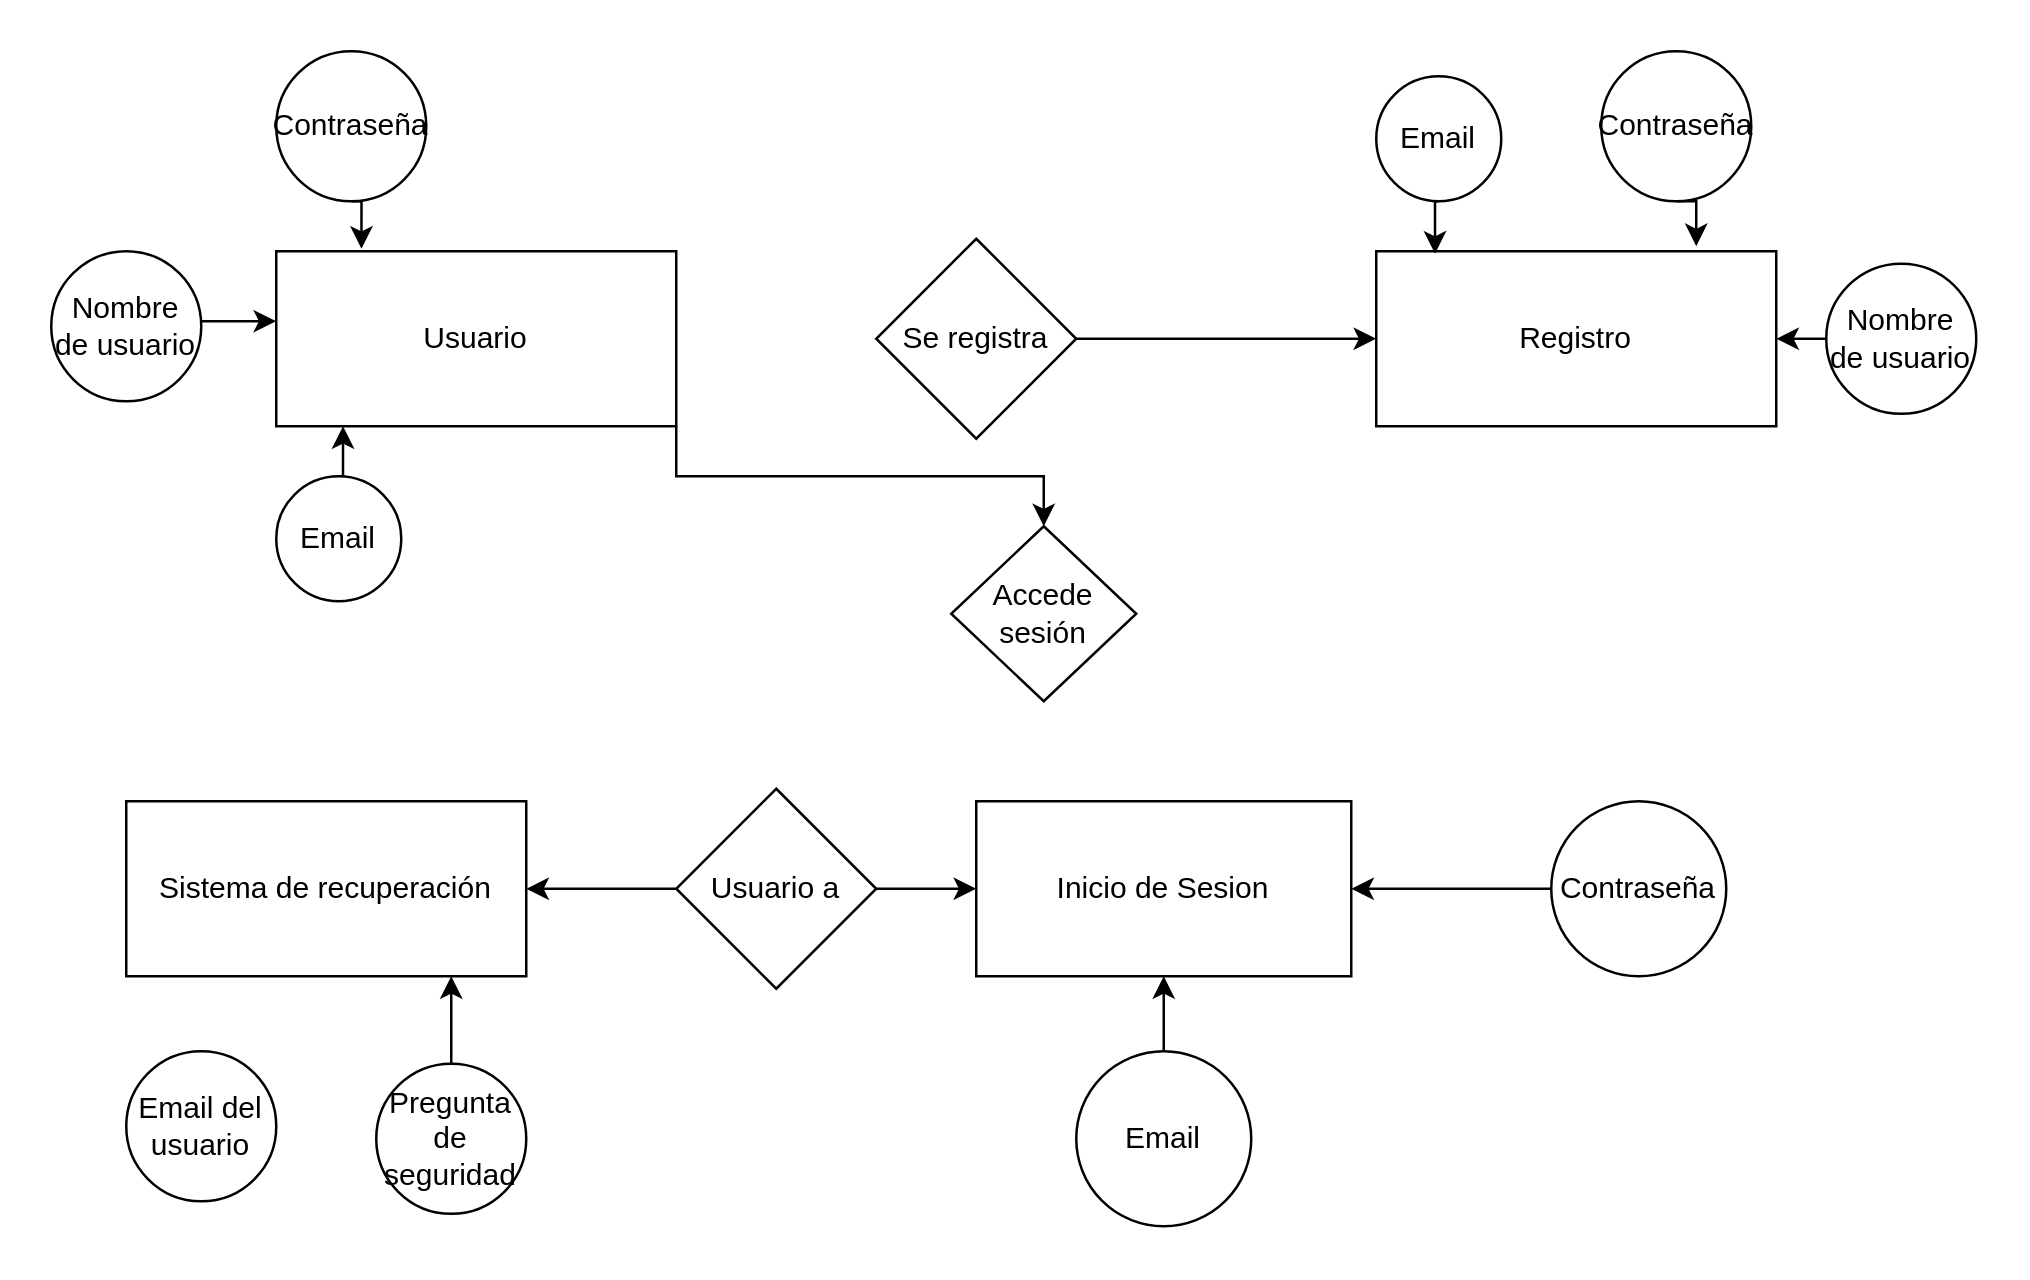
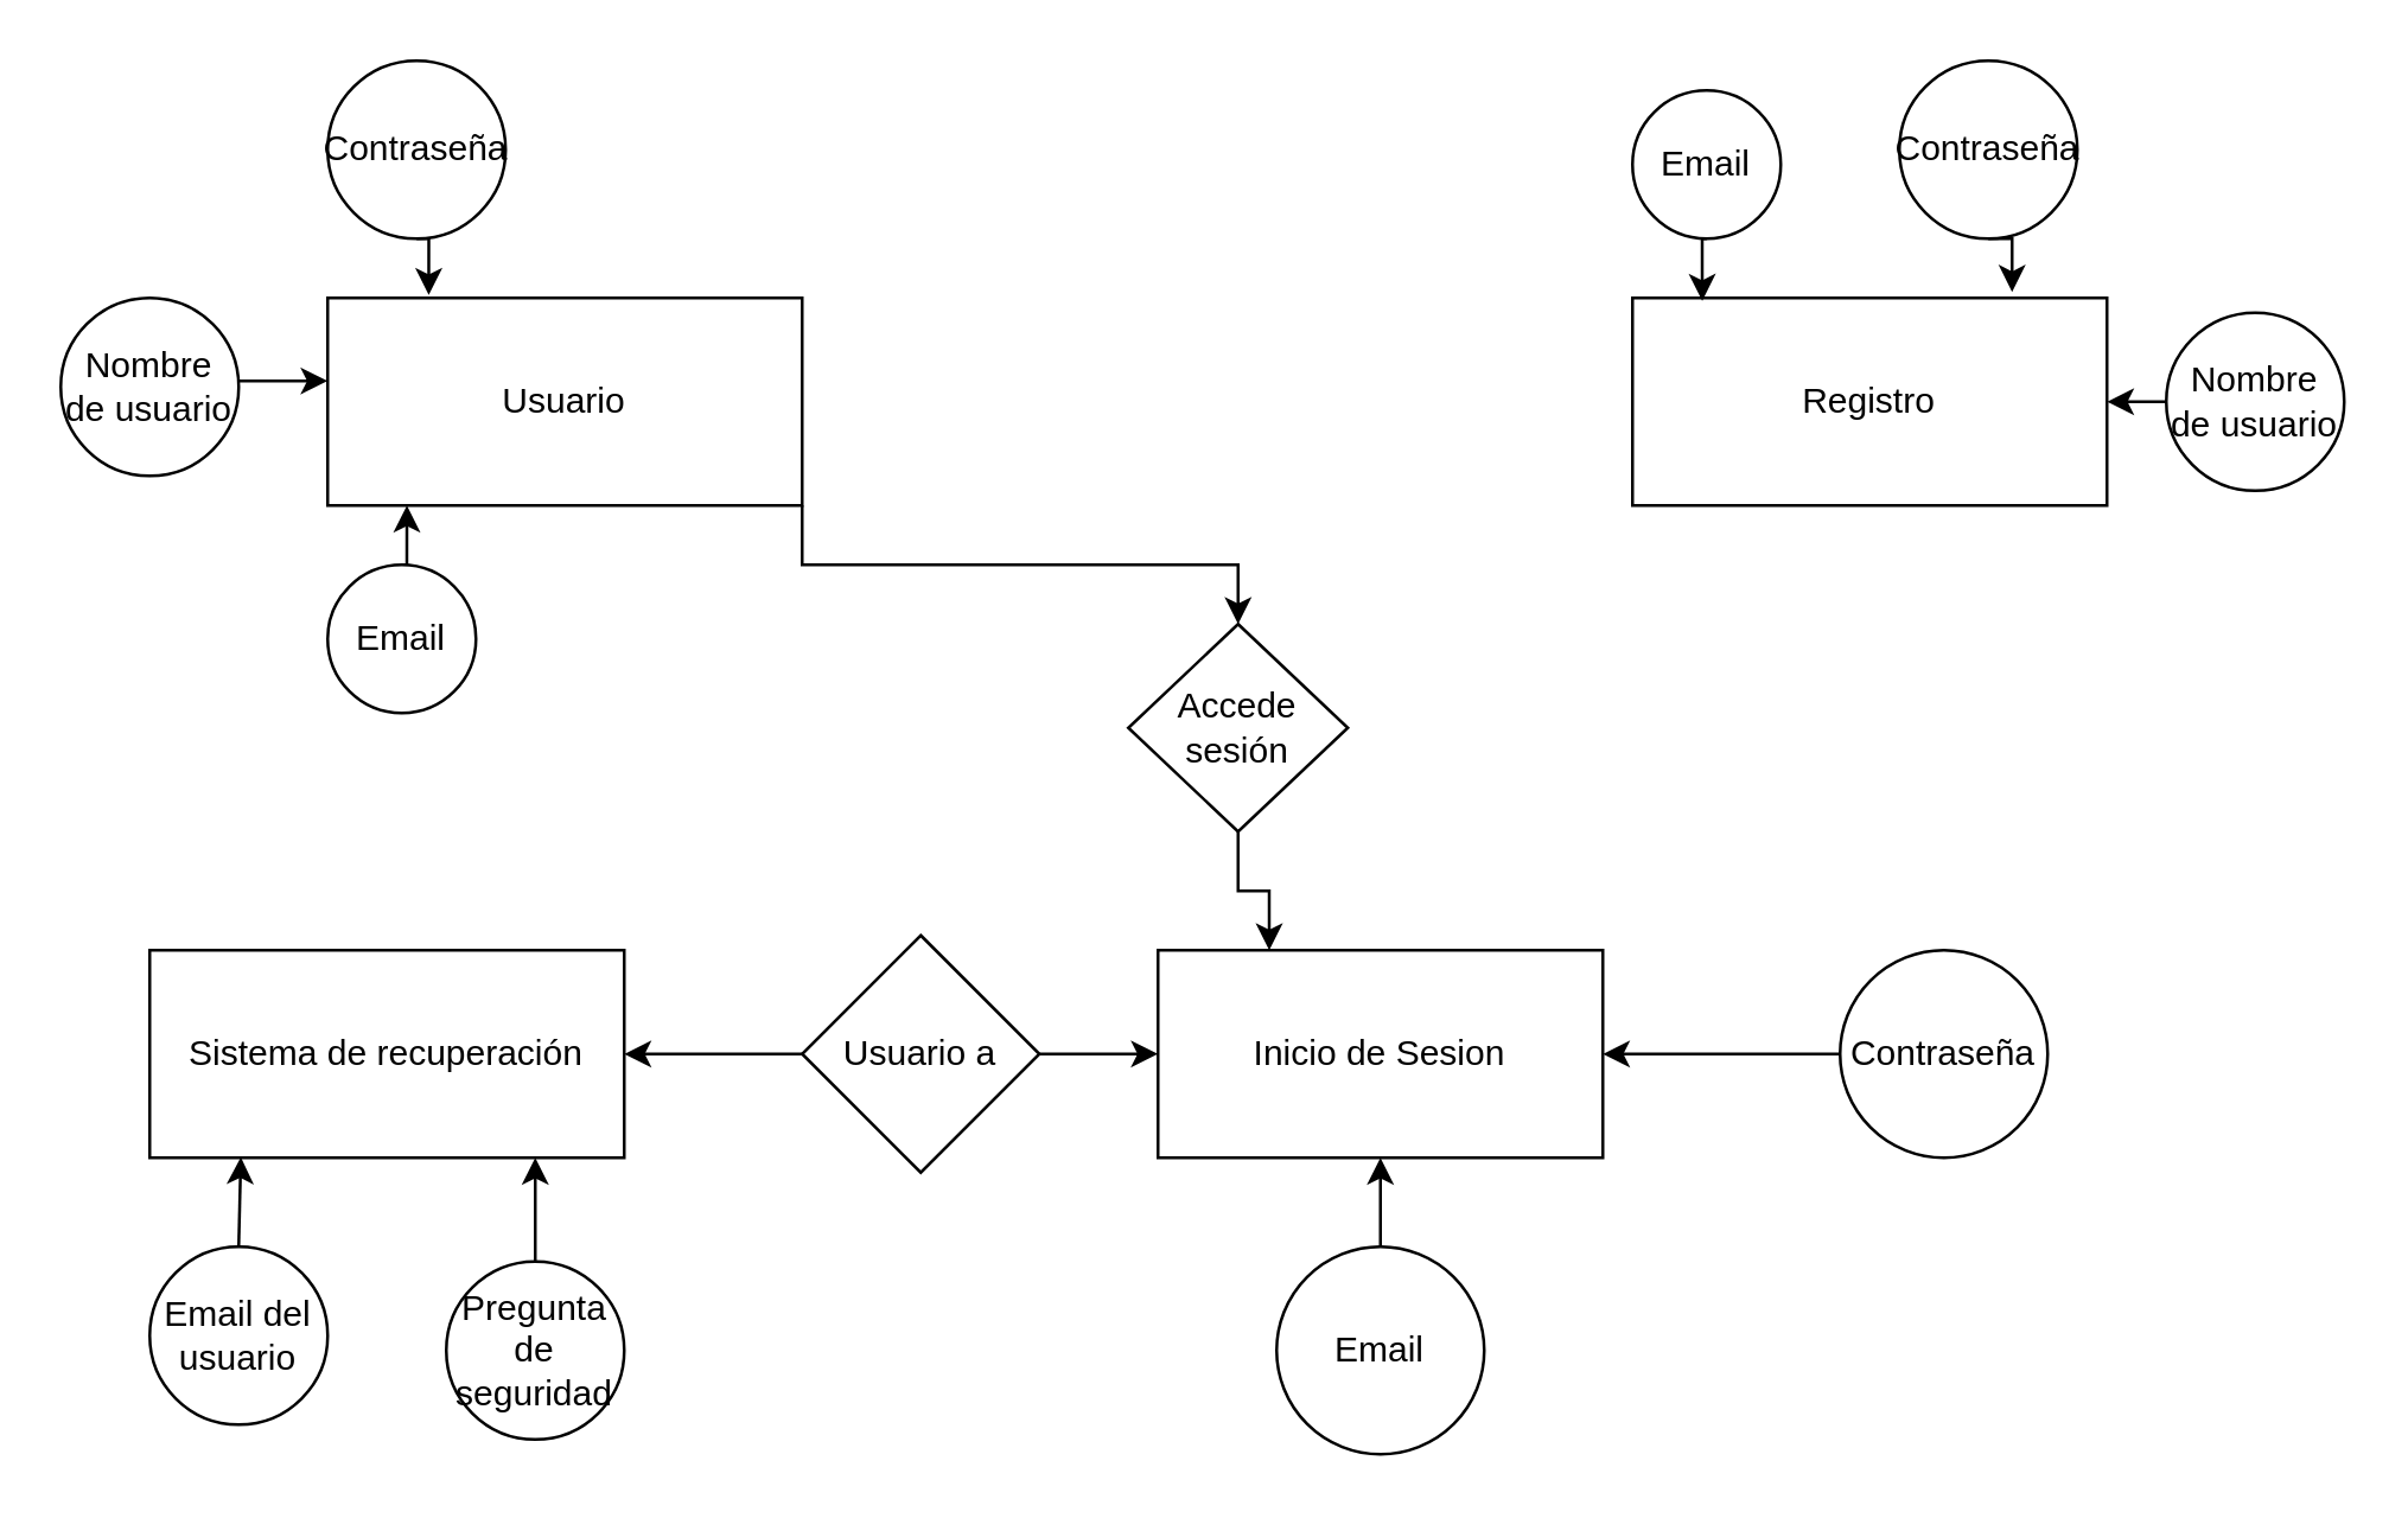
- <mxCell id="19" value="Se registra" style="rhombus;whiteSpace=wrap;html=1;" parent="1" vertex="1"><mxGeometry x="350" y="95" width="80" height="80" as="geometry" /></mxCell>
- <mxCell id="18" style="edgeStyle=orthogonalEdgeStyle;rounded=0;orthogonalLoop=1;jettySize=auto;html=1;exitX=1;exitY=0.5;exitDx=0;exitDy=0;entryX=0;entryY=0.5;entryDx=0;entryDy=0;" parent="1" source="19" target="10" edge="1"><mxGeometry relative="1" as="geometry" /></mxCell>
+ <mxCell id="27" style="edgeStyle=orthogonalEdgeStyle;rounded=0;orthogonalLoop=1;jettySize=auto;html=1;exitX=0.5;exitY=1;exitDx=0;exitDy=0;entryX=0.25;entryY=0;entryDx=0;entryDy=0;" edge="1" parent="1" source="28" target="22"><mxGeometry relative="1" as="geometry" /></mxCell>
+ <mxCell id="32" style="edgeStyle=orthogonalEdgeStyle;rounded=0;orthogonalLoop=1;jettySize=auto;html=1;exitX=0.5;exitY=0;exitDx=0;exitDy=0;entryX=0.192;entryY=0.997;entryDx=0;entryDy=0;entryPerimeter=0;" edge="1" parent="1" source="33" target="11"><mxGeometry relative="1" as="geometry" /></mxCell>
